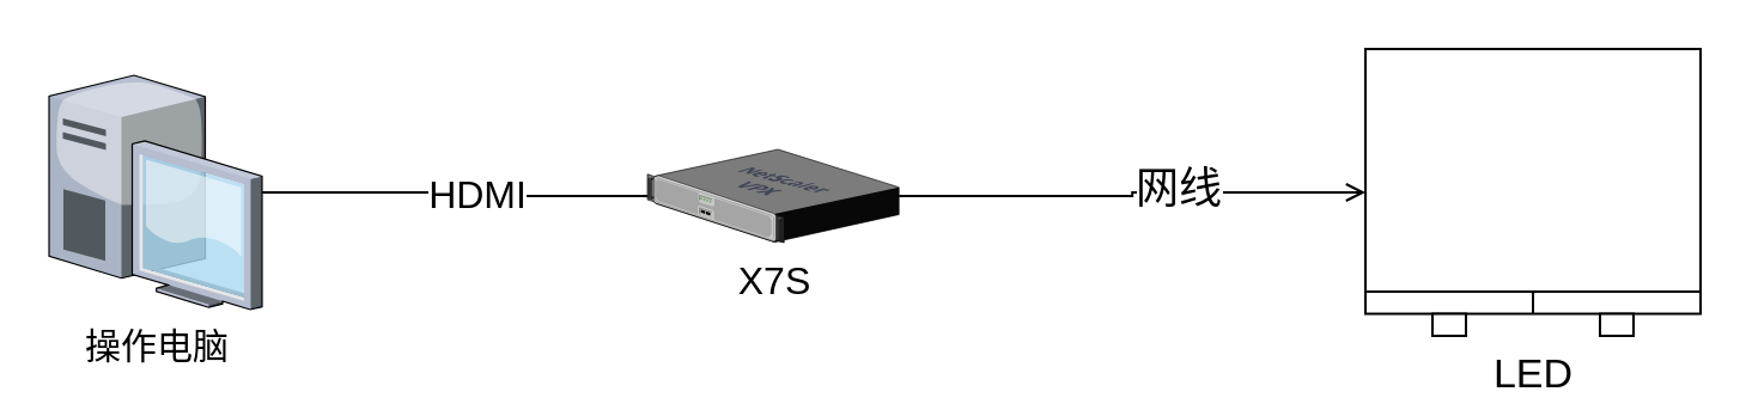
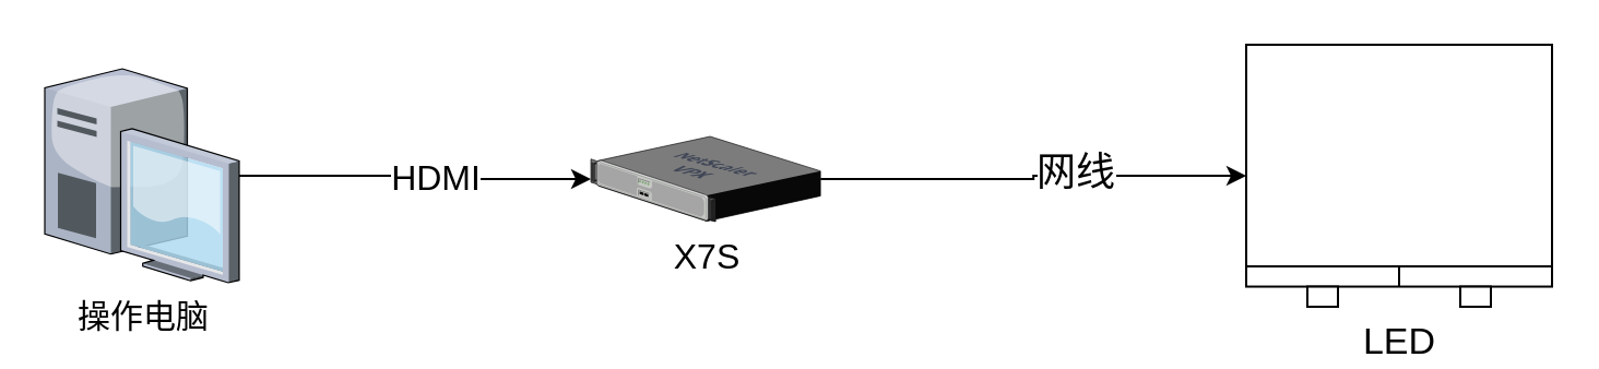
- <mxCell id="5" value="" style="edgeStyle=orthogonalEdgeStyle;rounded=0;orthogonalLoop=1;jettySize=auto;html=1;endArrow=open;" edge="1" parent="1" source="8" target="7"><mxGeometry relative="1" as="geometry"><mxPoint x="381" y="80" as="sourcePoint" /></mxGeometry></mxCell>
+ <mxCell id="5" value="" style="edgeStyle=orthogonalEdgeStyle;rounded=0;orthogonalLoop=1;jettySize=auto;html=1;" edge="1" parent="1" source="8" target="7"><mxGeometry relative="1" as="geometry"><mxPoint x="381" y="80" as="sourcePoint" /></mxGeometry></mxCell>
- <mxCell id="2" style="edgeStyle=orthogonalEdgeStyle;rounded=0;orthogonalLoop=1;jettySize=auto;html=1;endArrow=none;" edge="1" parent="1" source="4" target="8"><mxGeometry relative="1" as="geometry"><mxPoint x="226.601" y="82.19" as="targetPoint" /></mxGeometry></mxCell>
+ <mxCell id="2" style="edgeStyle=orthogonalEdgeStyle;rounded=0;orthogonalLoop=1;jettySize=auto;html=1;" edge="1" parent="1" source="4" target="8"><mxGeometry relative="1" as="geometry"><mxPoint x="226.601" y="82.19" as="targetPoint" /></mxGeometry></mxCell>
